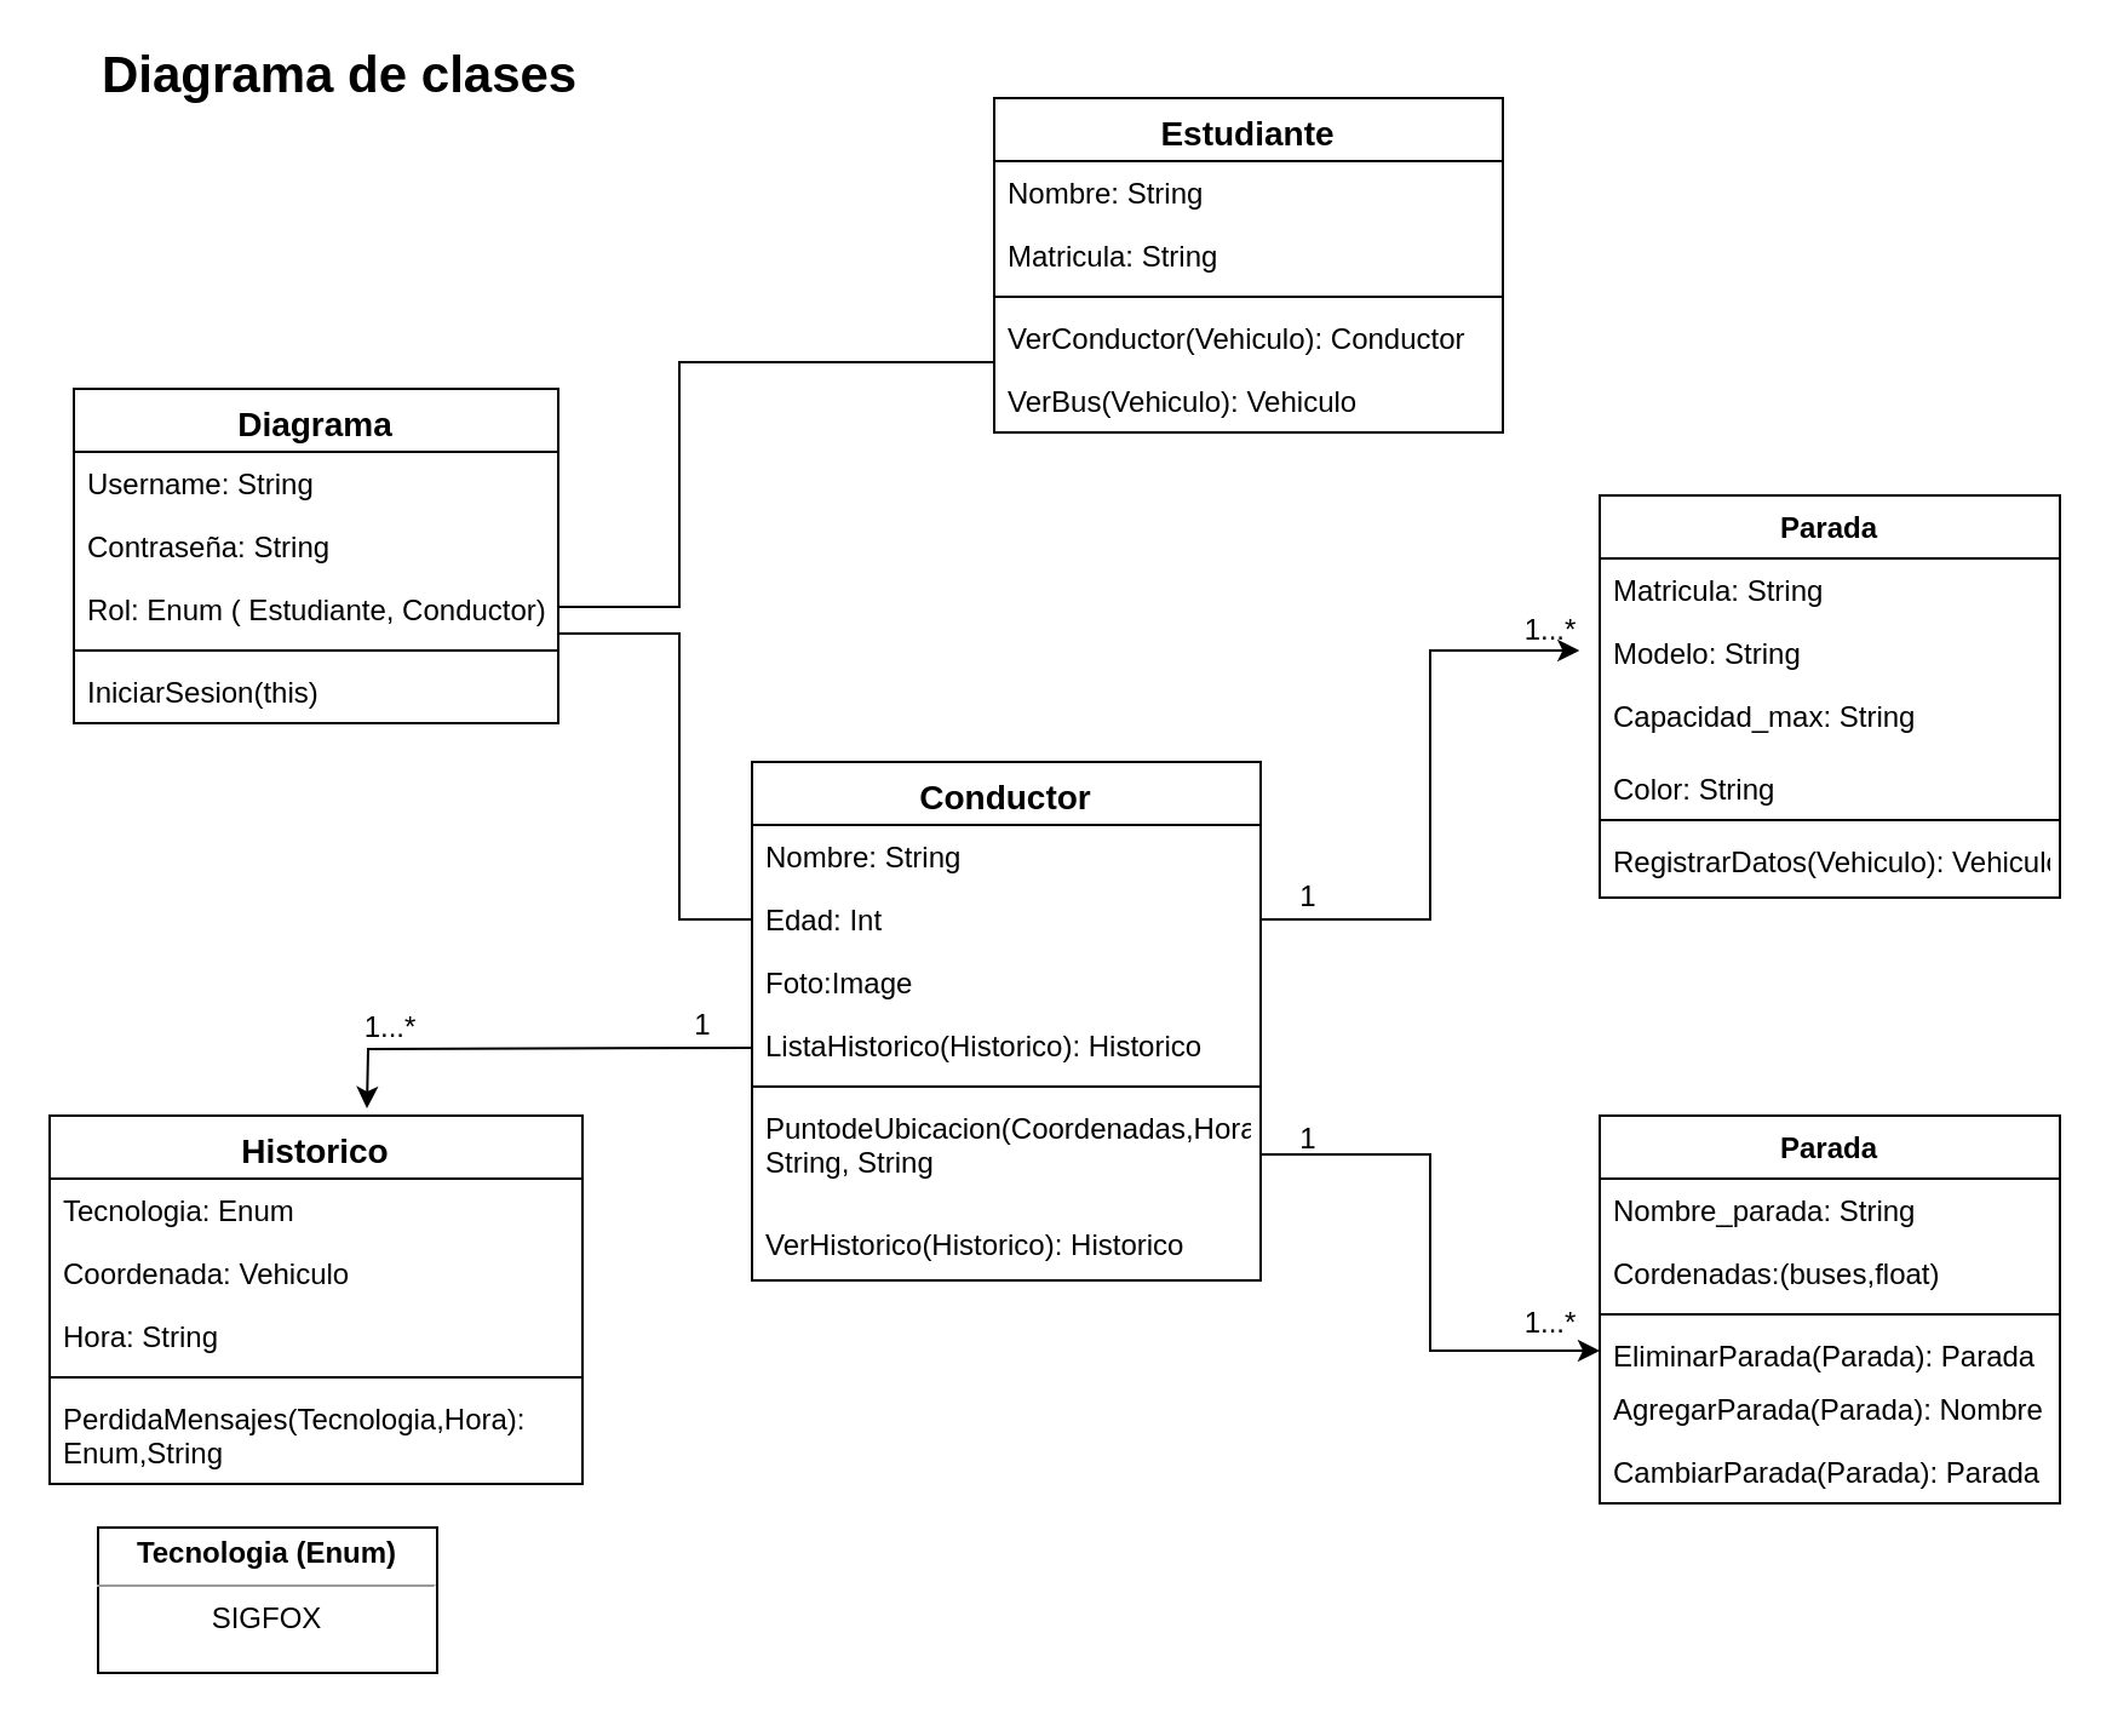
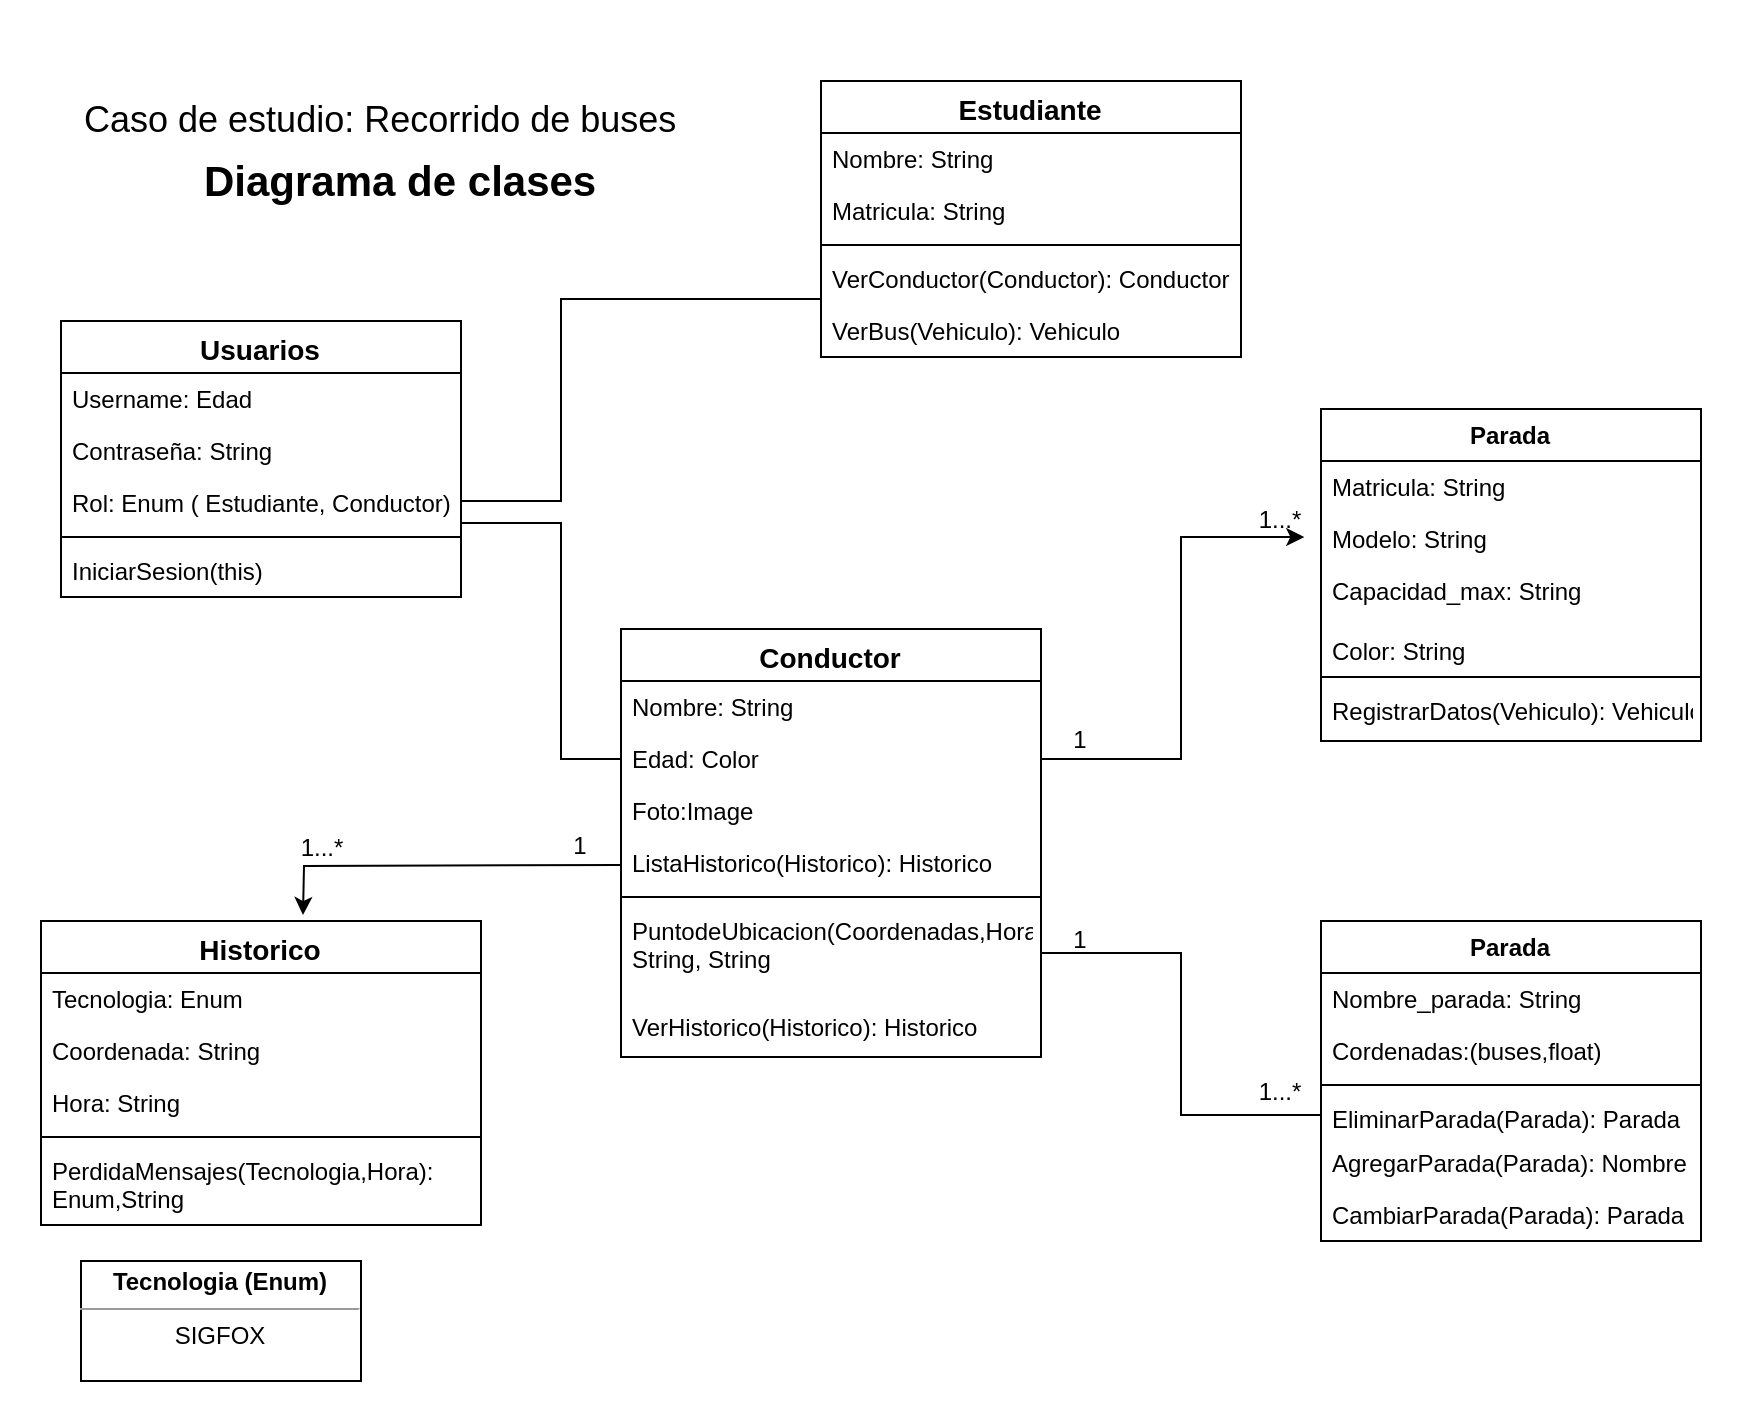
- <mxCell id="2" value="Diagrama de clases" style="text;html=1;strokeColor=none;fillColor=none;align=left;verticalAlign=middle;whiteSpace=wrap;rounded=0;fontSize=21;fontStyle=1" parent="1" vertex="1"><mxGeometry x="40" y="20" width="270" height="20" as="geometry" /></mxCell>
+ <mxCell id="2" value="Diagrama de clases" style="text;html=1;strokeColor=none;fillColor=none;align=left;verticalAlign=middle;whiteSpace=wrap;rounded=0;fontSize=21;fontStyle=1" parent="1" vertex="1"><mxGeometry x="100" y="80" width="270" height="20" as="geometry" /></mxCell>
+ <mxCell id="3" value="Caso de estudio: Recorrido de buses" style="text;html=1;strokeColor=none;fillColor=none;align=left;verticalAlign=middle;whiteSpace=wrap;rounded=0;fontSize=18;fontStyle=0" parent="1" vertex="1"><mxGeometry x="40" y="50" width="320" height="20" as="geometry" /></mxCell>
- <mxCell id="30" value="VerConductor(Vehiculo): Conductor" style="text;strokeColor=none;fillColor=none;align=left;verticalAlign=top;spacingLeft=4;spacingRight=4;overflow=hidden;rotatable=0;points=[[0,0.5],[1,0.5]];portConstraint=eastwest;" parent="26" vertex="1"><mxGeometry y="86" width="210" height="26" as="geometry" /></mxCell>
+ <mxCell id="30" value="VerConductor(Conductor): Conductor" style="text;strokeColor=none;fillColor=none;align=left;verticalAlign=top;spacingLeft=4;spacingRight=4;overflow=hidden;rotatable=0;points=[[0,0.5],[1,0.5]];portConstraint=eastwest;" parent="26" vertex="1"><mxGeometry y="86" width="210" height="26" as="geometry" /></mxCell>
- <mxCell id="5" value="Diagrama" style="swimlane;fontStyle=1;align=center;verticalAlign=top;childLayout=stackLayout;horizontal=1;startSize=26;horizontalStack=0;resizeParent=1;resizeParentMax=0;resizeLast=0;collapsible=1;marginBottom=0;fontSize=14;" parent="1" vertex="1"><mxGeometry x="30" y="160" width="200" height="138" as="geometry" /></mxCell>
+ <mxCell id="5" value="Usuarios" style="swimlane;fontStyle=1;align=center;verticalAlign=top;childLayout=stackLayout;horizontal=1;startSize=26;horizontalStack=0;resizeParent=1;resizeParentMax=0;resizeLast=0;collapsible=1;marginBottom=0;fontSize=14;" parent="1" vertex="1"><mxGeometry x="30" y="160" width="200" height="138" as="geometry" /></mxCell>
- <mxCell id="6" value="Username: String" style="text;strokeColor=none;fillColor=none;align=left;verticalAlign=top;spacingLeft=4;spacingRight=4;overflow=hidden;rotatable=0;points=[[0,0.5],[1,0.5]];portConstraint=eastwest;" parent="5" vertex="1"><mxGeometry y="26" width="200" height="26" as="geometry" /></mxCell>
+ <mxCell id="6" value="Username: Edad" style="text;strokeColor=none;fillColor=none;align=left;verticalAlign=top;spacingLeft=4;spacingRight=4;overflow=hidden;rotatable=0;points=[[0,0.5],[1,0.5]];portConstraint=eastwest;" parent="5" vertex="1"><mxGeometry y="26" width="200" height="26" as="geometry" /></mxCell>
- <mxCell id="13" value="Edad: Int" style="text;strokeColor=none;fillColor=none;align=left;verticalAlign=top;spacingLeft=4;spacingRight=4;overflow=hidden;rotatable=0;points=[[0,0.5],[1,0.5]];portConstraint=eastwest;" parent="11" vertex="1"><mxGeometry y="52" width="210" height="26" as="geometry" /></mxCell>
+ <mxCell id="13" value="Edad: Color" style="text;strokeColor=none;fillColor=none;align=left;verticalAlign=top;spacingLeft=4;spacingRight=4;overflow=hidden;rotatable=0;points=[[0,0.5],[1,0.5]];portConstraint=eastwest;" parent="11" vertex="1"><mxGeometry y="52" width="210" height="26" as="geometry" /></mxCell>
- <mxCell id="21" value="Coordenada: Vehiculo" style="text;strokeColor=none;fillColor=none;align=left;verticalAlign=top;spacingLeft=4;spacingRight=4;overflow=hidden;rotatable=0;points=[[0,0.5],[1,0.5]];portConstraint=eastwest;" parent="19" vertex="1"><mxGeometry y="52" width="220" height="26" as="geometry" /></mxCell>
+ <mxCell id="21" value="Coordenada: String" style="text;strokeColor=none;fillColor=none;align=left;verticalAlign=top;spacingLeft=4;spacingRight=4;overflow=hidden;rotatable=0;points=[[0,0.5],[1,0.5]];portConstraint=eastwest;" parent="19" vertex="1"><mxGeometry y="52" width="220" height="26" as="geometry" /></mxCell>
- <mxCell id="45" style="edgeStyle=orthogonalEdgeStyle;rounded=0;orthogonalLoop=1;jettySize=auto;html=1;exitX=1;exitY=0.5;exitDx=0;exitDy=0;entryX=0;entryY=0.5;entryDx=0;entryDy=0;" parent="1" source="17" target="37" edge="1"><mxGeometry relative="1" as="geometry" /></mxCell>
+ <mxCell id="45" style="edgeStyle=orthogonalEdgeStyle;rounded=0;orthogonalLoop=1;jettySize=auto;html=1;exitX=1;exitY=0.5;exitDx=0;exitDy=0;entryX=0;entryY=0.5;entryDx=0;entryDy=0;endArrow=none;" parent="1" source="17" target="37" edge="1"><mxGeometry relative="1" as="geometry" /></mxCell>
